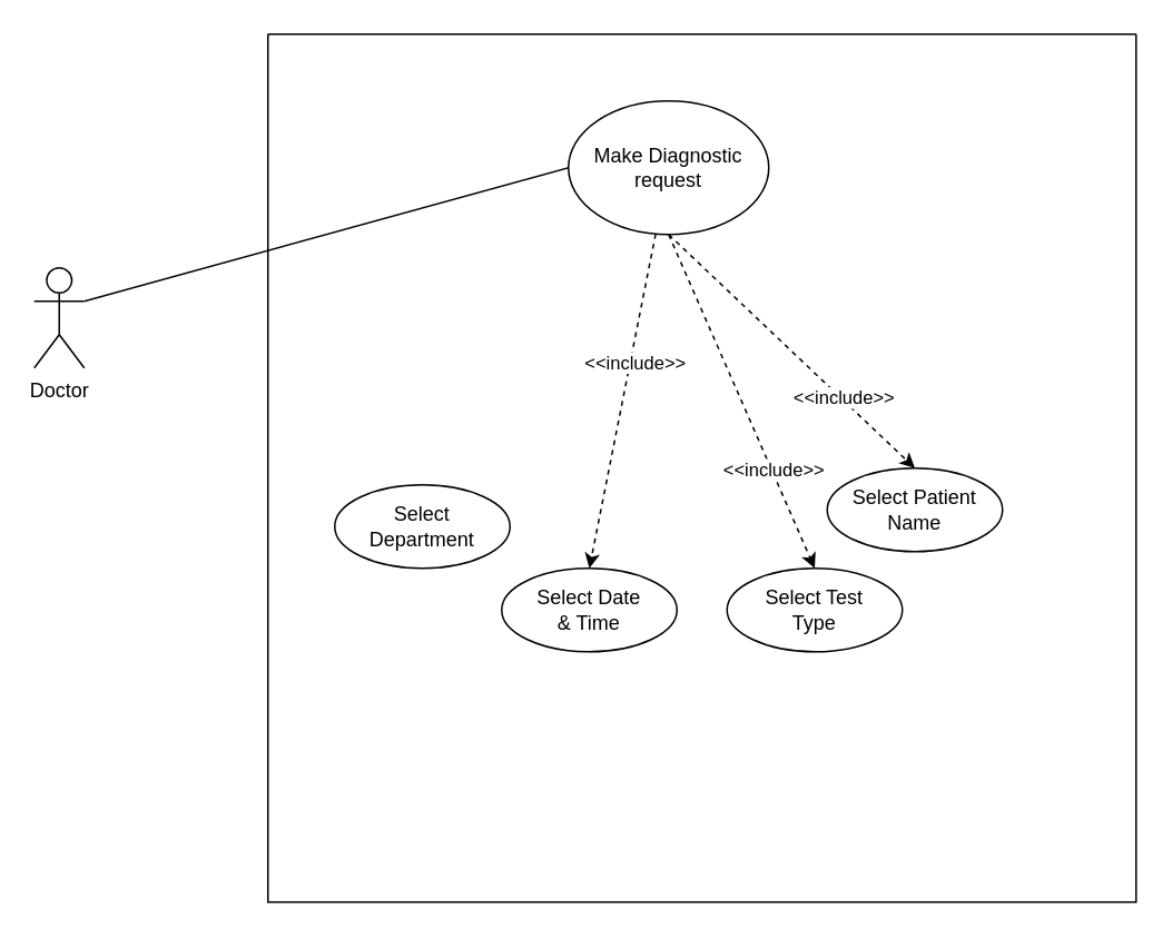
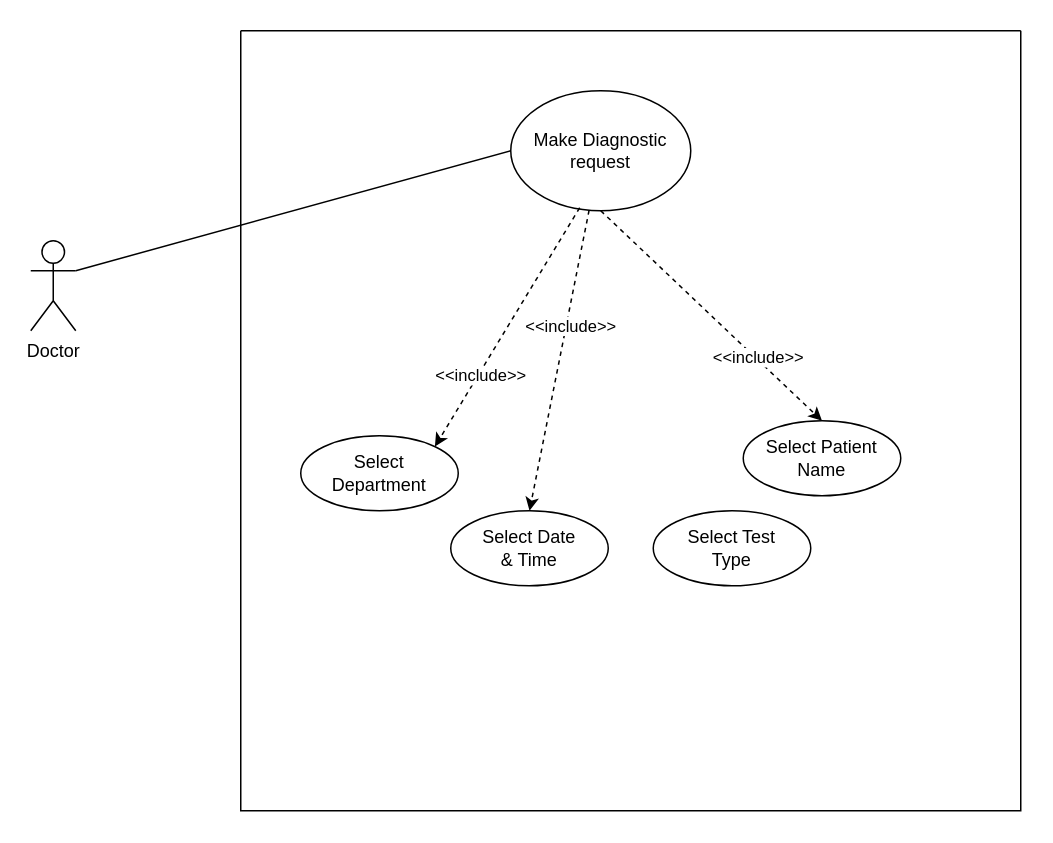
+ <mxCell id="7" value="" style="endArrow=classic;html=1;rounded=0;exitX=0.383;exitY=0.975;exitDx=0;exitDy=0;entryX=1;entryY=0;entryDx=0;entryDy=0;dashed=1;verticalAlign=bottom;startArrow=none;startFill=0;endFill=1;exitPerimeter=0;" edge="1" parent="2" source="6" target="4"><mxGeometry width="50" height="50" relative="1" as="geometry"><mxPoint x="210" y="320" as="sourcePoint" /><mxPoint x="260" y="270" as="targetPoint" /></mxGeometry></mxCell>
+ <mxCell id="8" value="&amp;lt;&amp;lt;include&amp;gt;&amp;gt;" style="edgeLabel;html=1;align=center;verticalAlign=middle;resizable=0;points=[];" vertex="1" connectable="0" parent="7"><mxGeometry x="0.392" y="1" relative="1" as="geometry"><mxPoint as="offset" /></mxGeometry></mxCell>
- <mxCell id="11" value="" style="endArrow=classic;html=1;rounded=0;dashed=1;exitX=0.5;exitY=1;exitDx=0;exitDy=0;entryX=0.5;entryY=0;entryDx=0;entryDy=0;verticalAlign=bottom;startArrow=none;startFill=0;endFill=1;" edge="1" parent="2" source="6" target="5"><mxGeometry width="50" height="50" relative="1" as="geometry"><mxPoint x="210" y="320" as="sourcePoint" /><mxPoint x="260" y="270" as="targetPoint" /></mxGeometry></mxCell>
- <mxCell id="12" value="&amp;lt;&amp;lt;include&amp;gt;&amp;gt;" style="edgeLabel;html=1;align=center;verticalAlign=middle;resizable=0;points=[];" vertex="1" connectable="0" parent="11"><mxGeometry x="0.411" y="1" relative="1" as="geometry"><mxPoint as="offset" /></mxGeometry></mxCell>
